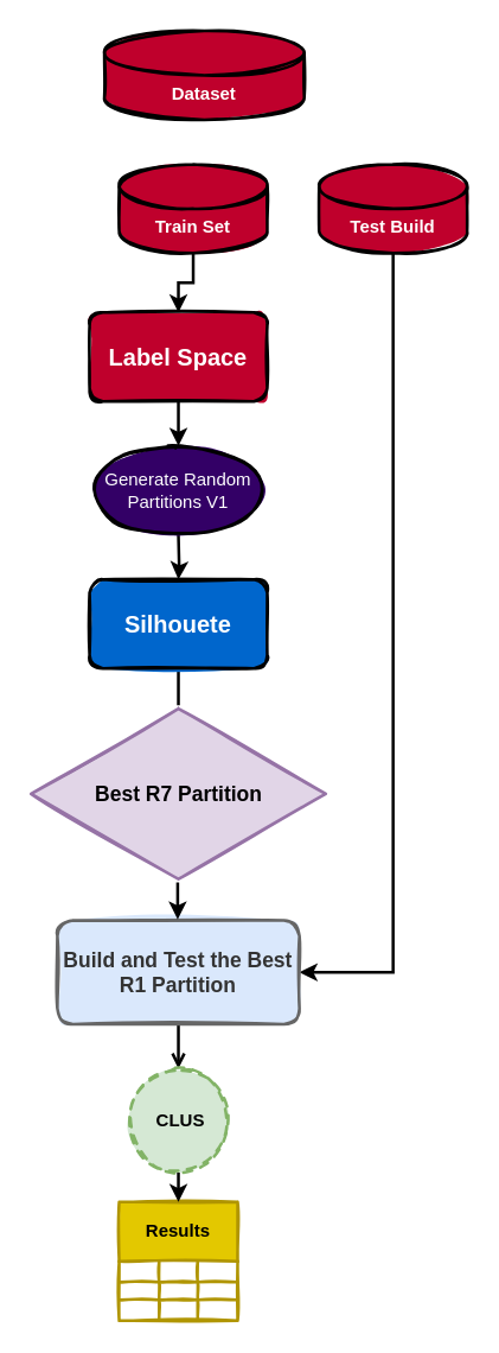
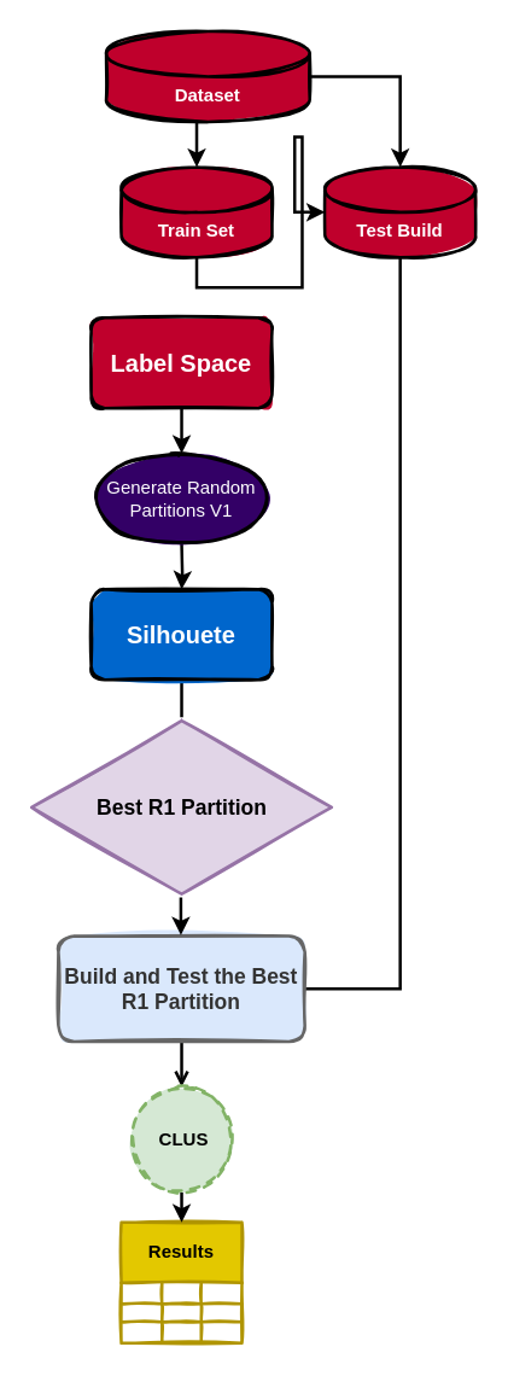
+ <mxCell id="3" style="edgeStyle=orthogonalEdgeStyle;rounded=0;orthogonalLoop=1;jettySize=auto;html=1;exitX=1;exitY=0.5;exitDx=0;exitDy=0;exitPerimeter=0;entryX=0.5;entryY=0;entryDx=0;entryDy=0;entryPerimeter=0;strokeWidth=2;" parent="1" source="4" target="21" edge="1"><mxGeometry relative="1" as="geometry" /></mxCell>
+ <mxCell id="2" style="edgeStyle=orthogonalEdgeStyle;rounded=0;orthogonalLoop=1;jettySize=auto;html=1;exitX=0.5;exitY=1;exitDx=0;exitDy=0;exitPerimeter=0;entryX=0.5;entryY=0;entryDx=0;entryDy=0;entryPerimeter=0;strokeWidth=2;" parent="1" source="4" target="6" edge="1"><mxGeometry relative="1" as="geometry" /></mxCell>
- <mxCell id="5" style="edgeStyle=orthogonalEdgeStyle;rounded=0;orthogonalLoop=1;jettySize=auto;html=1;exitX=0.5;exitY=1;exitDx=0;exitDy=0;exitPerimeter=0;fontColor=#FFFFFF;strokeWidth=2;" parent="1" source="6" target="23" edge="1"><mxGeometry relative="1" as="geometry" /></mxCell>
+ <mxCell id="5" style="edgeStyle=orthogonalEdgeStyle;rounded=0;orthogonalLoop=1;jettySize=auto;html=1;exitX=0.5;exitY=1;exitDx=0;exitDy=0;exitPerimeter=0;fontColor=#FFFFFF;strokeWidth=2;" parent="1" source="6" target="21" edge="1"><mxGeometry relative="1" as="geometry" /></mxCell>
- <mxCell id="24" value="Best R7 Partition" style="html=1;whiteSpace=wrap;aspect=fixed;shape=isoRectangle;fontSize=14;rounded=1;fontStyle=1;strokeWidth=2;sketch=1;fillWeight=4;hachureGap=8;hachureAngle=45;fillStyle=solid;fillColor=#e1d5e7;strokeColor=#9673a6;" parent="1" vertex="1"><mxGeometry x="20.5" y="475" width="199" height="119.4" as="geometry" /></mxCell>
+ <mxCell id="24" value="Best R1 Partition" style="html=1;whiteSpace=wrap;aspect=fixed;shape=isoRectangle;fontSize=14;rounded=1;fontStyle=1;strokeWidth=2;sketch=1;fillWeight=4;hachureGap=8;hachureAngle=45;fillStyle=solid;fillColor=#e1d5e7;strokeColor=#9673a6;" parent="1" vertex="1"><mxGeometry x="20.5" y="475" width="199" height="119.4" as="geometry" /></mxCell>
- <mxCell id="20" style="edgeStyle=orthogonalEdgeStyle;rounded=0;orthogonalLoop=1;jettySize=auto;html=1;exitX=0.5;exitY=1;exitDx=0;exitDy=0;exitPerimeter=0;entryX=1;entryY=0.5;entryDx=0;entryDy=0;fontSize=16;fontColor=#000000;strokeWidth=2;" parent="1" source="21" target="26" edge="1"><mxGeometry relative="1" as="geometry" /></mxCell>
+ <mxCell id="20" style="edgeStyle=orthogonalEdgeStyle;rounded=0;orthogonalLoop=1;jettySize=auto;html=1;exitX=0.5;exitY=1;exitDx=0;exitDy=0;exitPerimeter=0;entryX=1;entryY=0.5;entryDx=0;entryDy=0;fontSize=16;fontColor=#000000;strokeWidth=2;endArrow=none;" parent="1" source="21" target="26" edge="1"><mxGeometry relative="1" as="geometry" /></mxCell>
